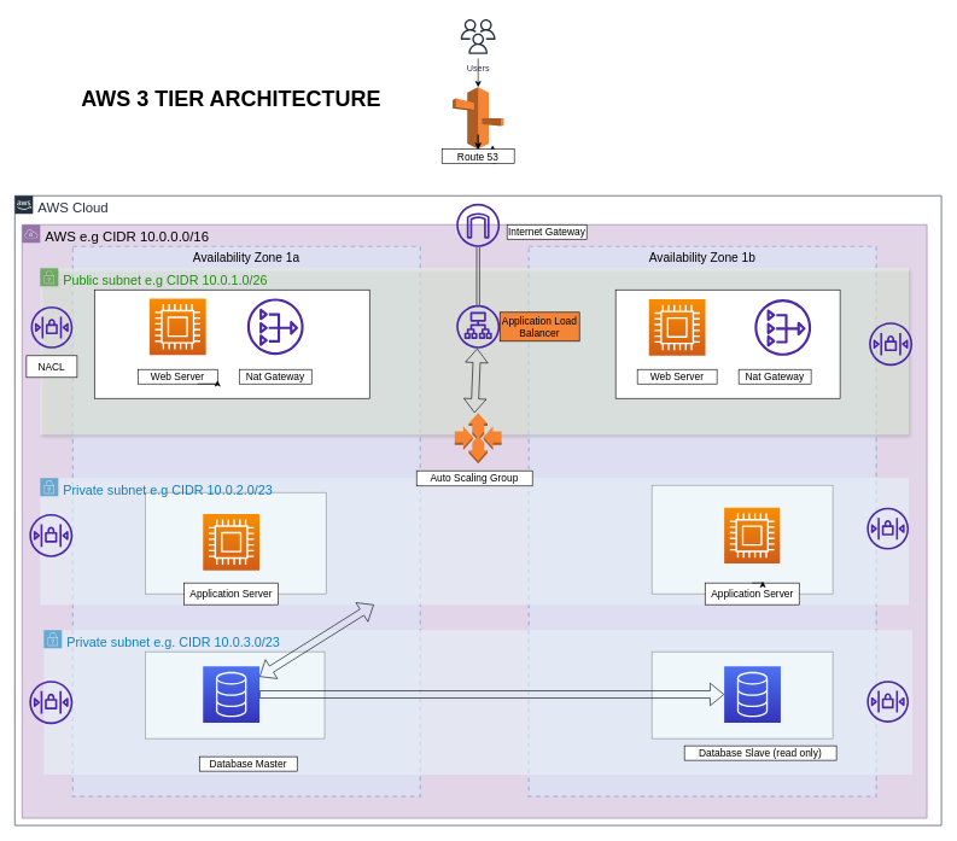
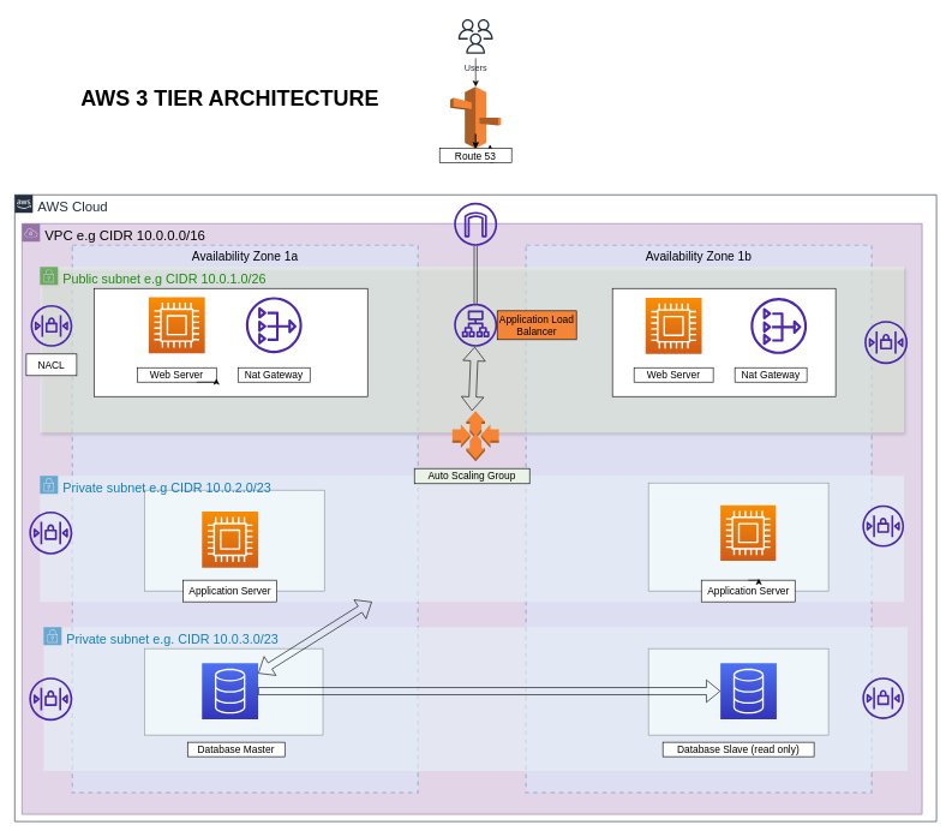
- <mxCell id="31" value="&lt;font style=&quot;font-size: 14px;&quot;&gt;Internet Gateway&lt;/font&gt;" style="rounded=0;whiteSpace=wrap;html=1;" vertex="1" parent="11"><mxGeometry x="680" y="40" width="110" height="20" as="geometry" /></mxCell>
- <mxCell id="2" value="&lt;font style=&quot;font-size: 19px;&quot;&gt;AWS e.g CIDR 10.0.0.0/16&lt;/font&gt;" style="points=[[0,0],[0.25,0],[0.5,0],[0.75,0],[1,0],[1,0.25],[1,0.5],[1,0.75],[1,1],[0.75,1],[0.5,1],[0.25,1],[0,1],[0,0.75],[0,0.5],[0,0.25]];outlineConnect=0;html=1;whiteSpace=wrap;fontSize=12;fontStyle=0;container=1;pointerEvents=0;collapsible=0;recursiveResize=0;shape=mxgraph.aws4.group;grIcon=mxgraph.aws4.group_vpc;strokeColor=#9673a6;fillColor=#e1d5e7;verticalAlign=top;align=left;spacingLeft=30;dashed=0;movable=1;resizable=1;rotatable=1;deletable=1;editable=1;locked=0;connectable=1;" vertex="1" parent="1"><mxGeometry x="30" y="310" width="1250" height="820" as="geometry" /></mxCell>
+ <mxCell id="2" value="&lt;font style=&quot;font-size: 19px;&quot;&gt;VPC e.g CIDR 10.0.0.0/16&lt;/font&gt;" style="points=[[0,0],[0.25,0],[0.5,0],[0.75,0],[1,0],[1,0.25],[1,0.5],[1,0.75],[1,1],[0.75,1],[0.5,1],[0.25,1],[0,1],[0,0.75],[0,0.5],[0,0.25]];outlineConnect=0;html=1;whiteSpace=wrap;fontSize=12;fontStyle=0;container=1;pointerEvents=0;collapsible=0;recursiveResize=0;shape=mxgraph.aws4.group;grIcon=mxgraph.aws4.group_vpc;strokeColor=#9673a6;fillColor=#e1d5e7;verticalAlign=top;align=left;spacingLeft=30;dashed=0;movable=1;resizable=1;rotatable=1;deletable=1;editable=1;locked=0;connectable=1;" vertex="1" parent="1"><mxGeometry x="30" y="310" width="1250" height="820" as="geometry" /></mxCell>
- <mxCell id="22" value="&lt;font style=&quot;font-size: 14px;&quot;&gt;Auto Scaling Group&lt;/font&gt;" style="rounded=0;whiteSpace=wrap;html=1;movable=1;resizable=1;rotatable=1;deletable=1;editable=1;locked=0;connectable=1;" vertex="1" parent="11"><mxGeometry x="555" y="380" width="160" height="21" as="geometry" /></mxCell>
+ <mxCell id="22" value="&lt;font style=&quot;font-size: 14px;&quot;&gt;Auto Scaling Group&lt;/font&gt;" style="rounded=0;whiteSpace=wrap;html=1;movable=1;resizable=1;rotatable=1;deletable=1;editable=1;locked=0;connectable=1;fillColor=#e9f3e6;" vertex="1" parent="11"><mxGeometry x="555" y="380" width="160" height="21" as="geometry" /></mxCell>
- <mxCell id="49" value="&lt;font style=&quot;font-size: 14px;&quot;&gt;Database Slave (read only)&lt;/font&gt;" style="rounded=0;whiteSpace=wrap;html=1;movable=1;resizable=1;rotatable=1;deletable=1;editable=1;locked=0;connectable=1;" vertex="1" parent="11"><mxGeometry x="925" y="760" width="210" height="20" as="geometry" /></mxCell>
+ <mxCell id="49" value="&lt;font style=&quot;font-size: 14px;&quot;&gt;Database Slave (read only)&lt;/font&gt;" style="rounded=0;whiteSpace=wrap;html=1;movable=1;resizable=1;rotatable=1;deletable=1;editable=1;locked=0;connectable=1;" vertex="1" parent="11"><mxGeometry x="900" y="760" width="210" height="20" as="geometry" /></mxCell>
- <mxCell id="48" value="&lt;font style=&quot;font-size: 14px;&quot;&gt;Database Master&lt;/font&gt;" style="rounded=0;whiteSpace=wrap;html=1;" vertex="1" parent="11"><mxGeometry x="255" y="775" width="135" height="20" as="geometry" /></mxCell>
+ <mxCell id="48" value="&lt;font style=&quot;font-size: 14px;&quot;&gt;Database Master&lt;/font&gt;" style="rounded=0;whiteSpace=wrap;html=1;" vertex="1" parent="11"><mxGeometry x="240" y="760" width="135" height="20" as="geometry" /></mxCell>
